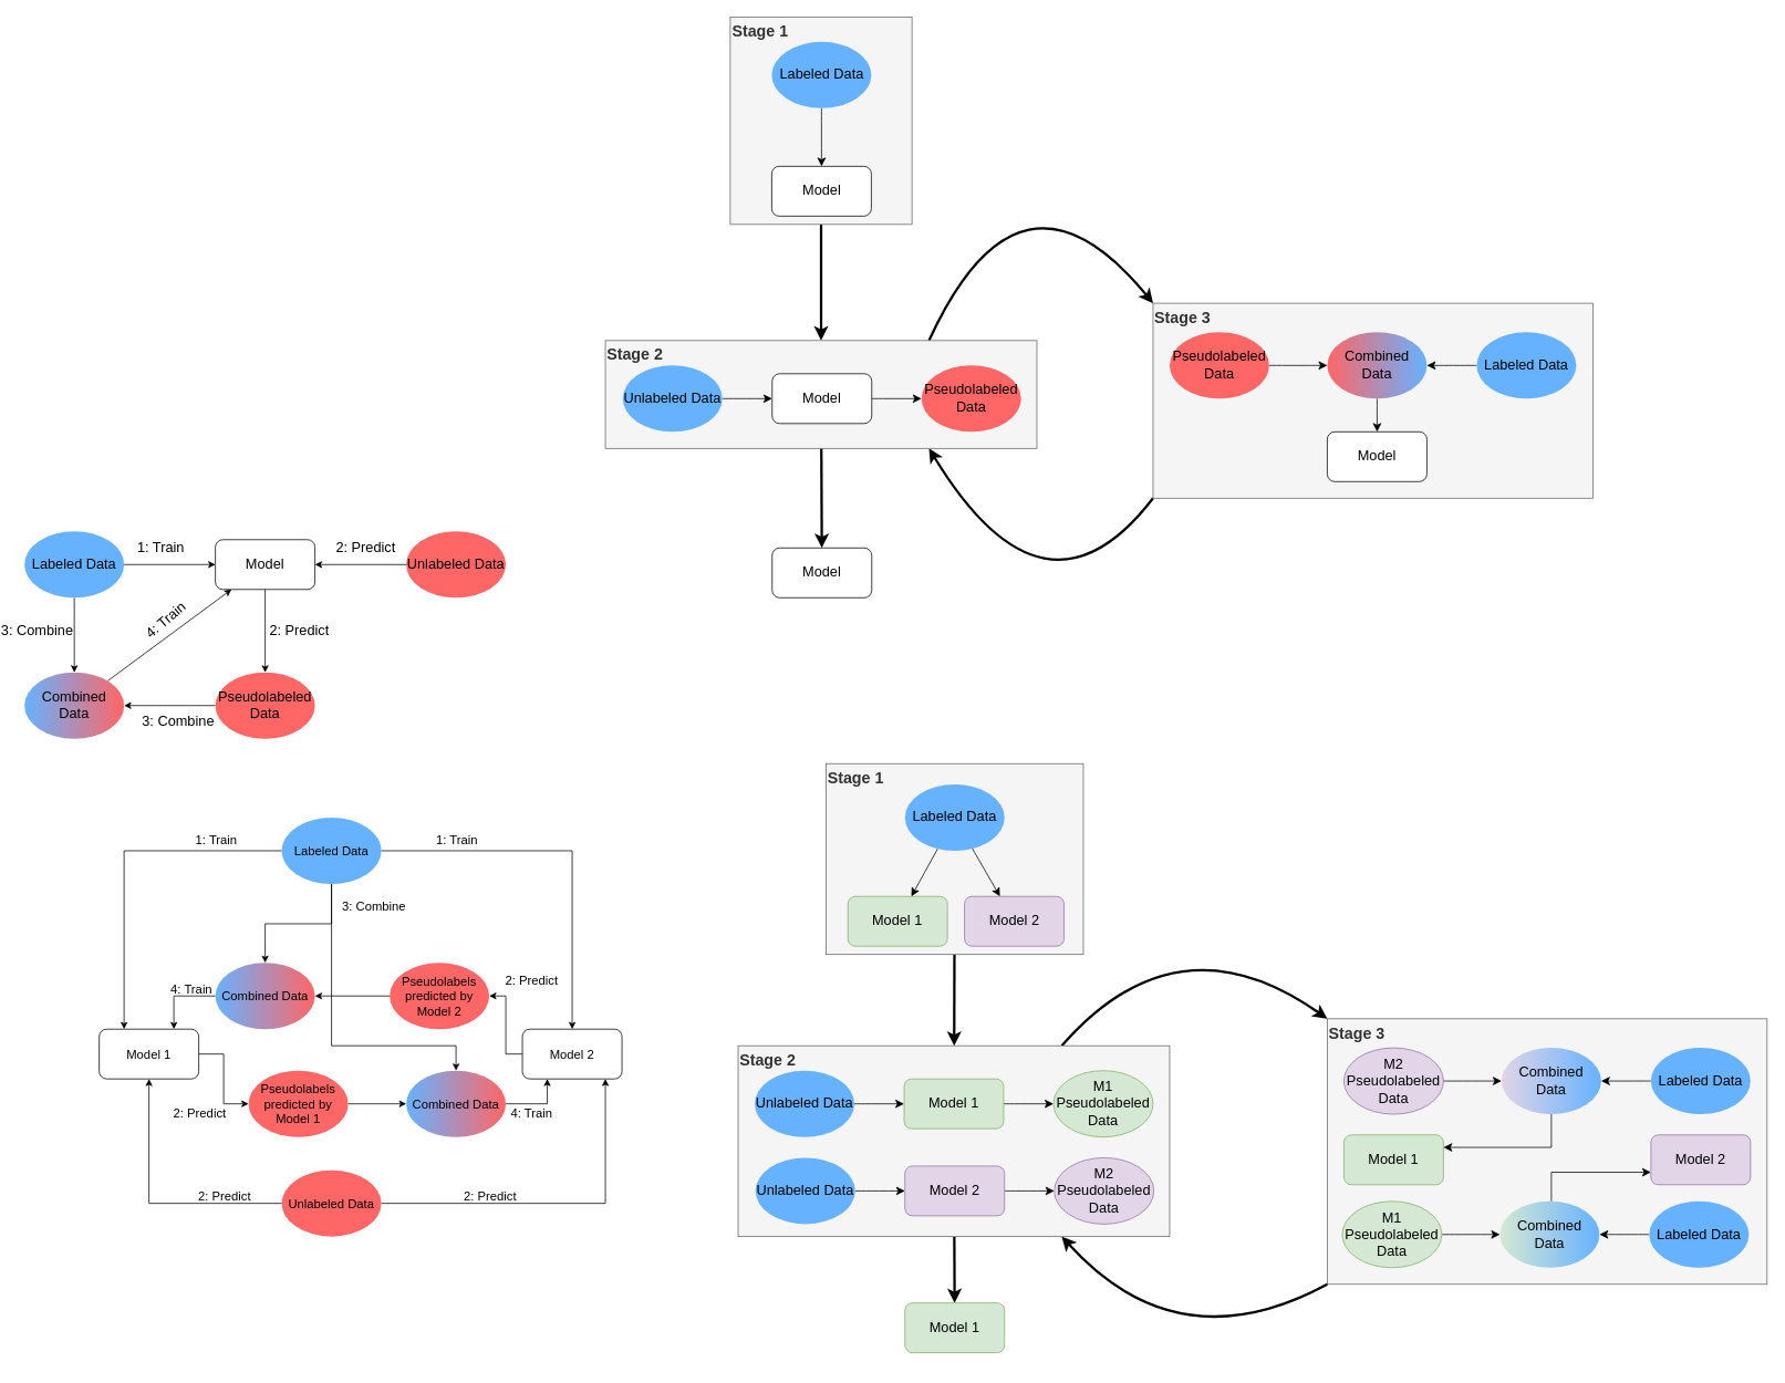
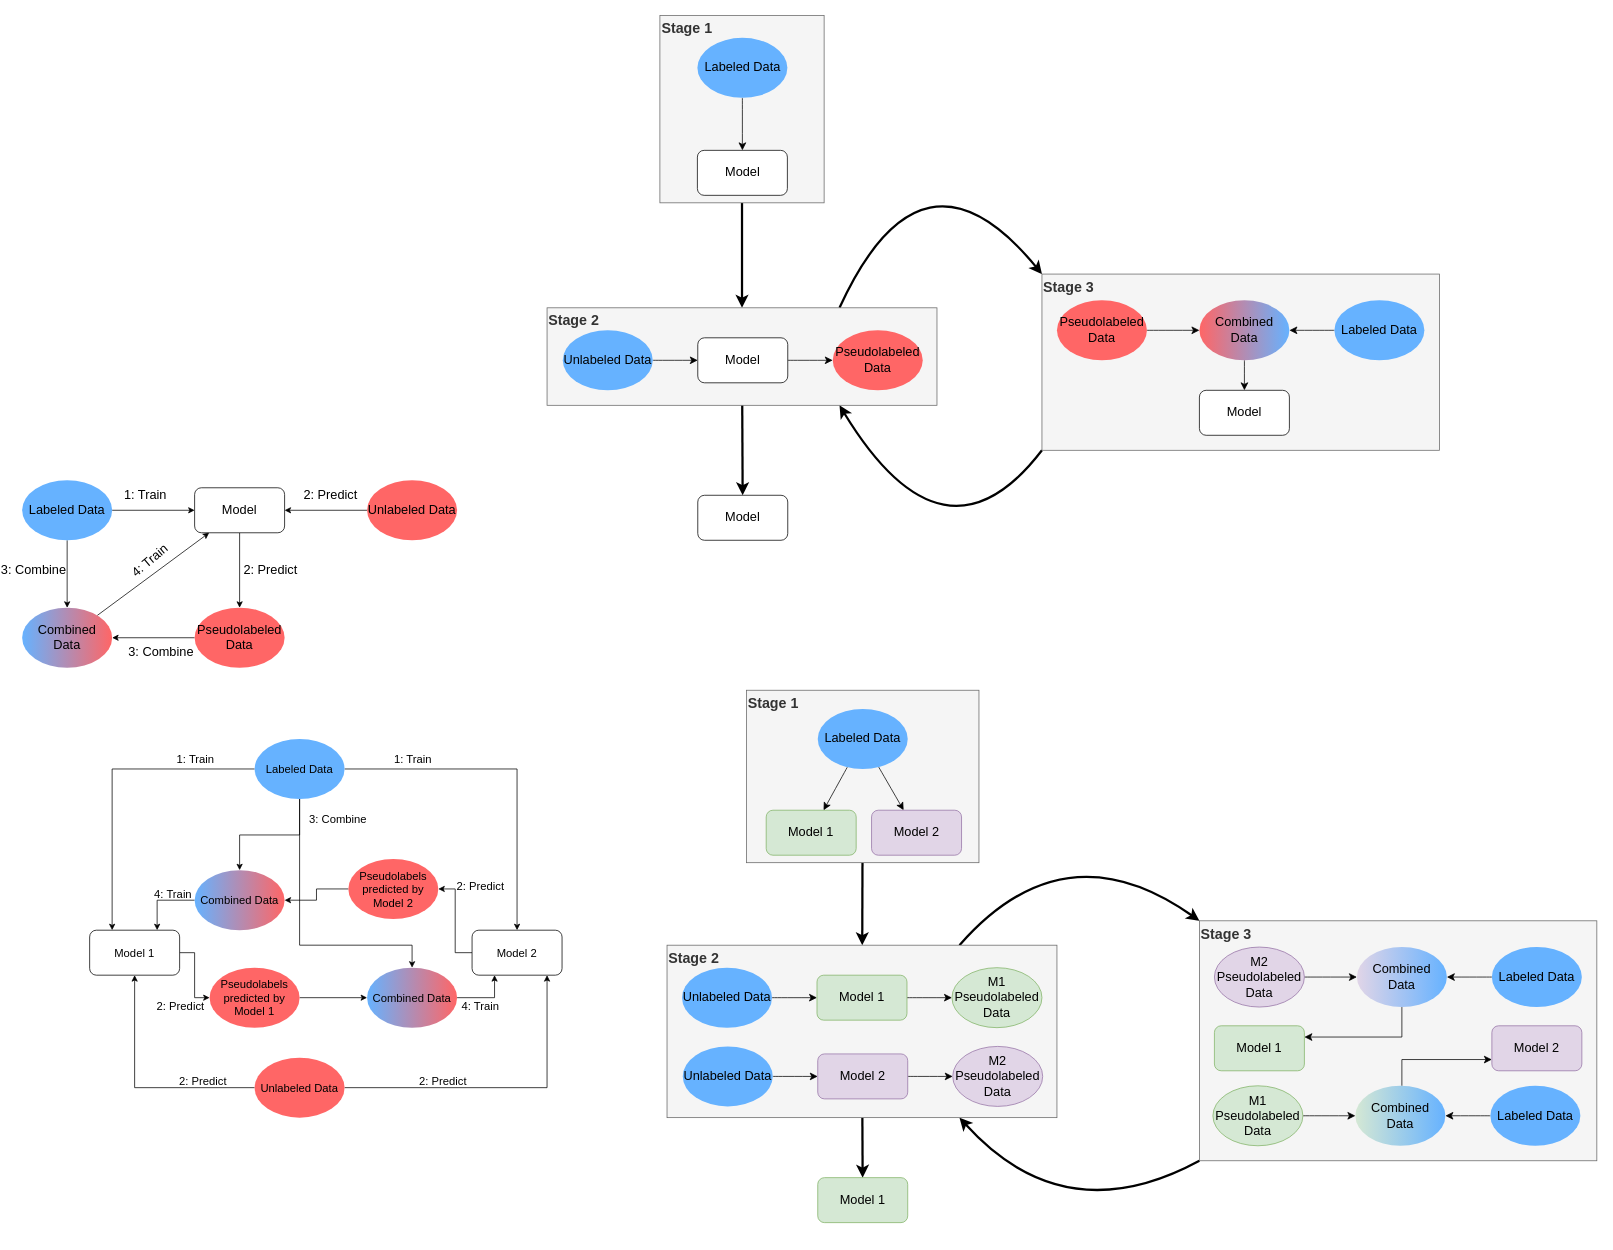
- <mxCell id="38" value="Pseudolabels predicted by Model 2" style="ellipse;whiteSpace=wrap;html=1;gradientColor=none;gradientDirection=east;fillColor=#FF6666;strokeColor=none;fontColor=#000000;fontSize=15;" vertex="1" parent="1"><mxGeometry x="460" y="1160" width="120" height="80" as="geometry" /></mxCell>
+ <mxCell id="38" value="Pseudolabels predicted by Model 2" style="ellipse;whiteSpace=wrap;html=1;gradientColor=none;gradientDirection=east;fillColor=#FF6666;strokeColor=none;fontColor=#000000;fontSize=15;" vertex="1" parent="1"><mxGeometry x="455" y="1145" width="120" height="80" as="geometry" /></mxCell>
- <mxCell id="36" value="Pseudolabels predicted by Model 1" style="ellipse;whiteSpace=wrap;html=1;gradientColor=none;gradientDirection=east;fillColor=#FF6666;strokeColor=none;fontColor=#000000;fontSize=15;" vertex="1" parent="1"><mxGeometry x="290" y="1290" width="120" height="80" as="geometry" /></mxCell>
+ <mxCell id="36" value="Pseudolabels predicted by Model 1" style="ellipse;whiteSpace=wrap;html=1;gradientColor=none;gradientDirection=east;fillColor=#FF6666;strokeColor=none;fontColor=#000000;fontSize=15;" vertex="1" parent="1"><mxGeometry x="270" y="1290" width="120" height="80" as="geometry" /></mxCell>
